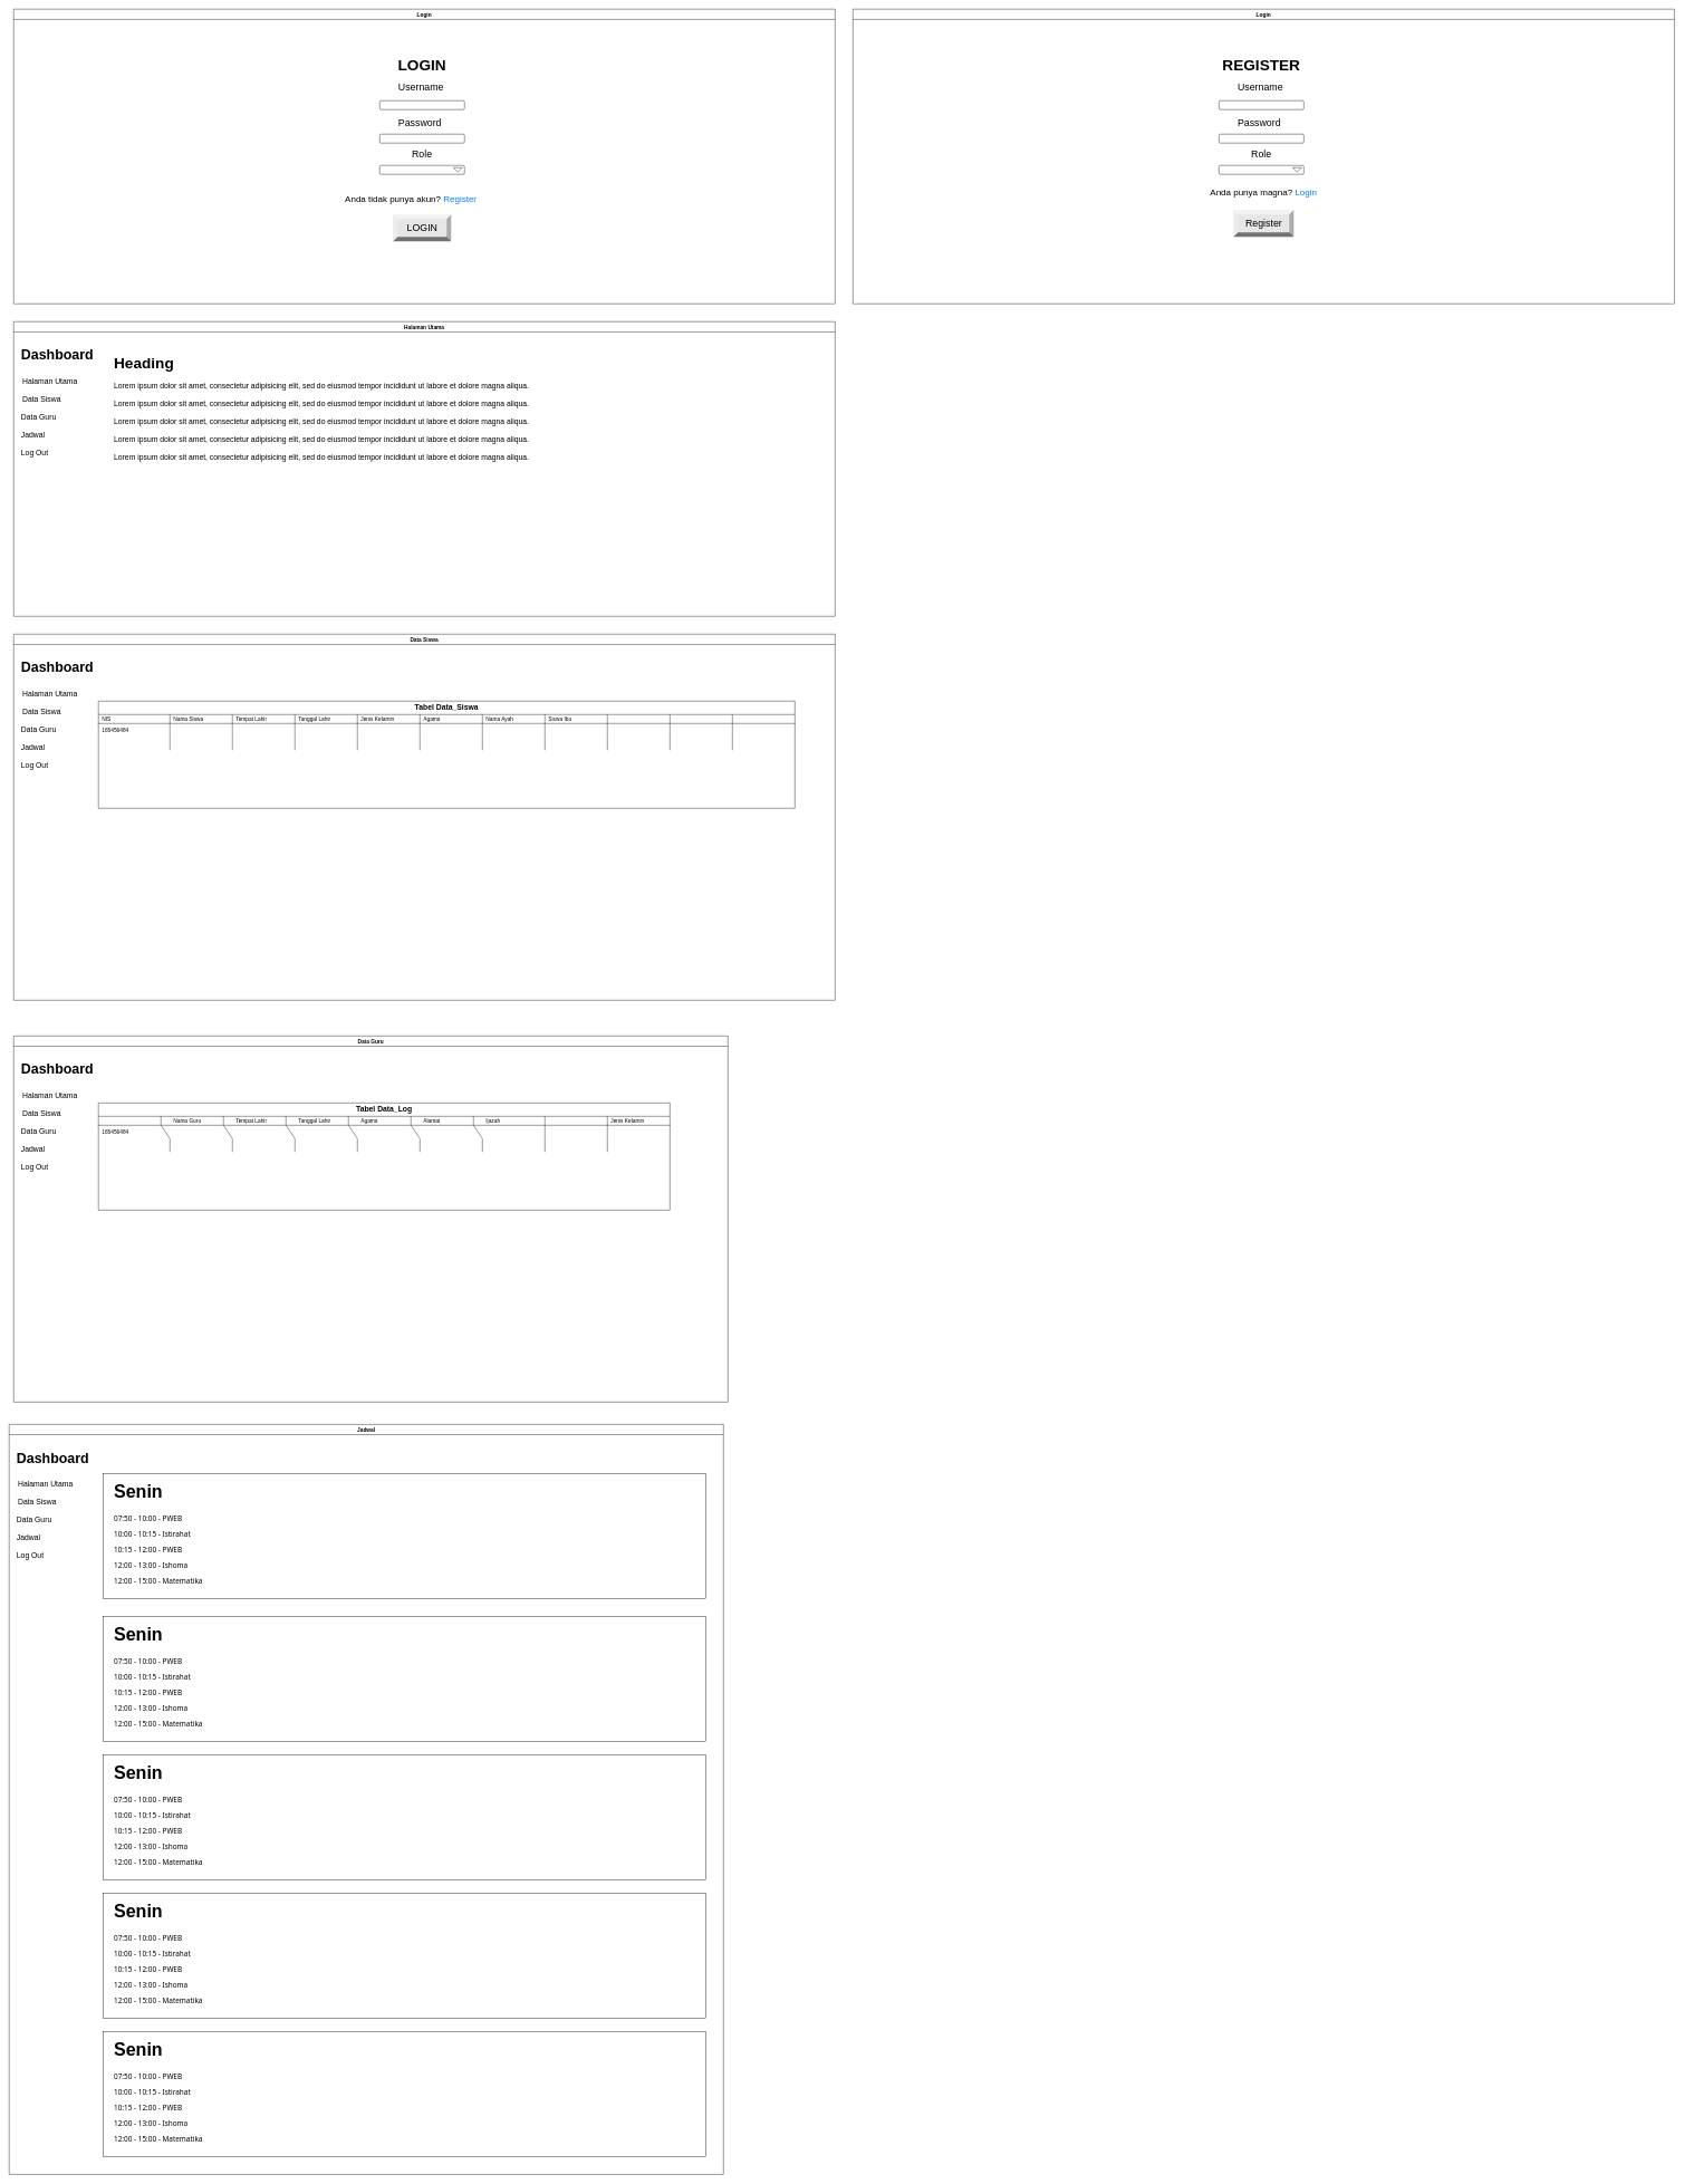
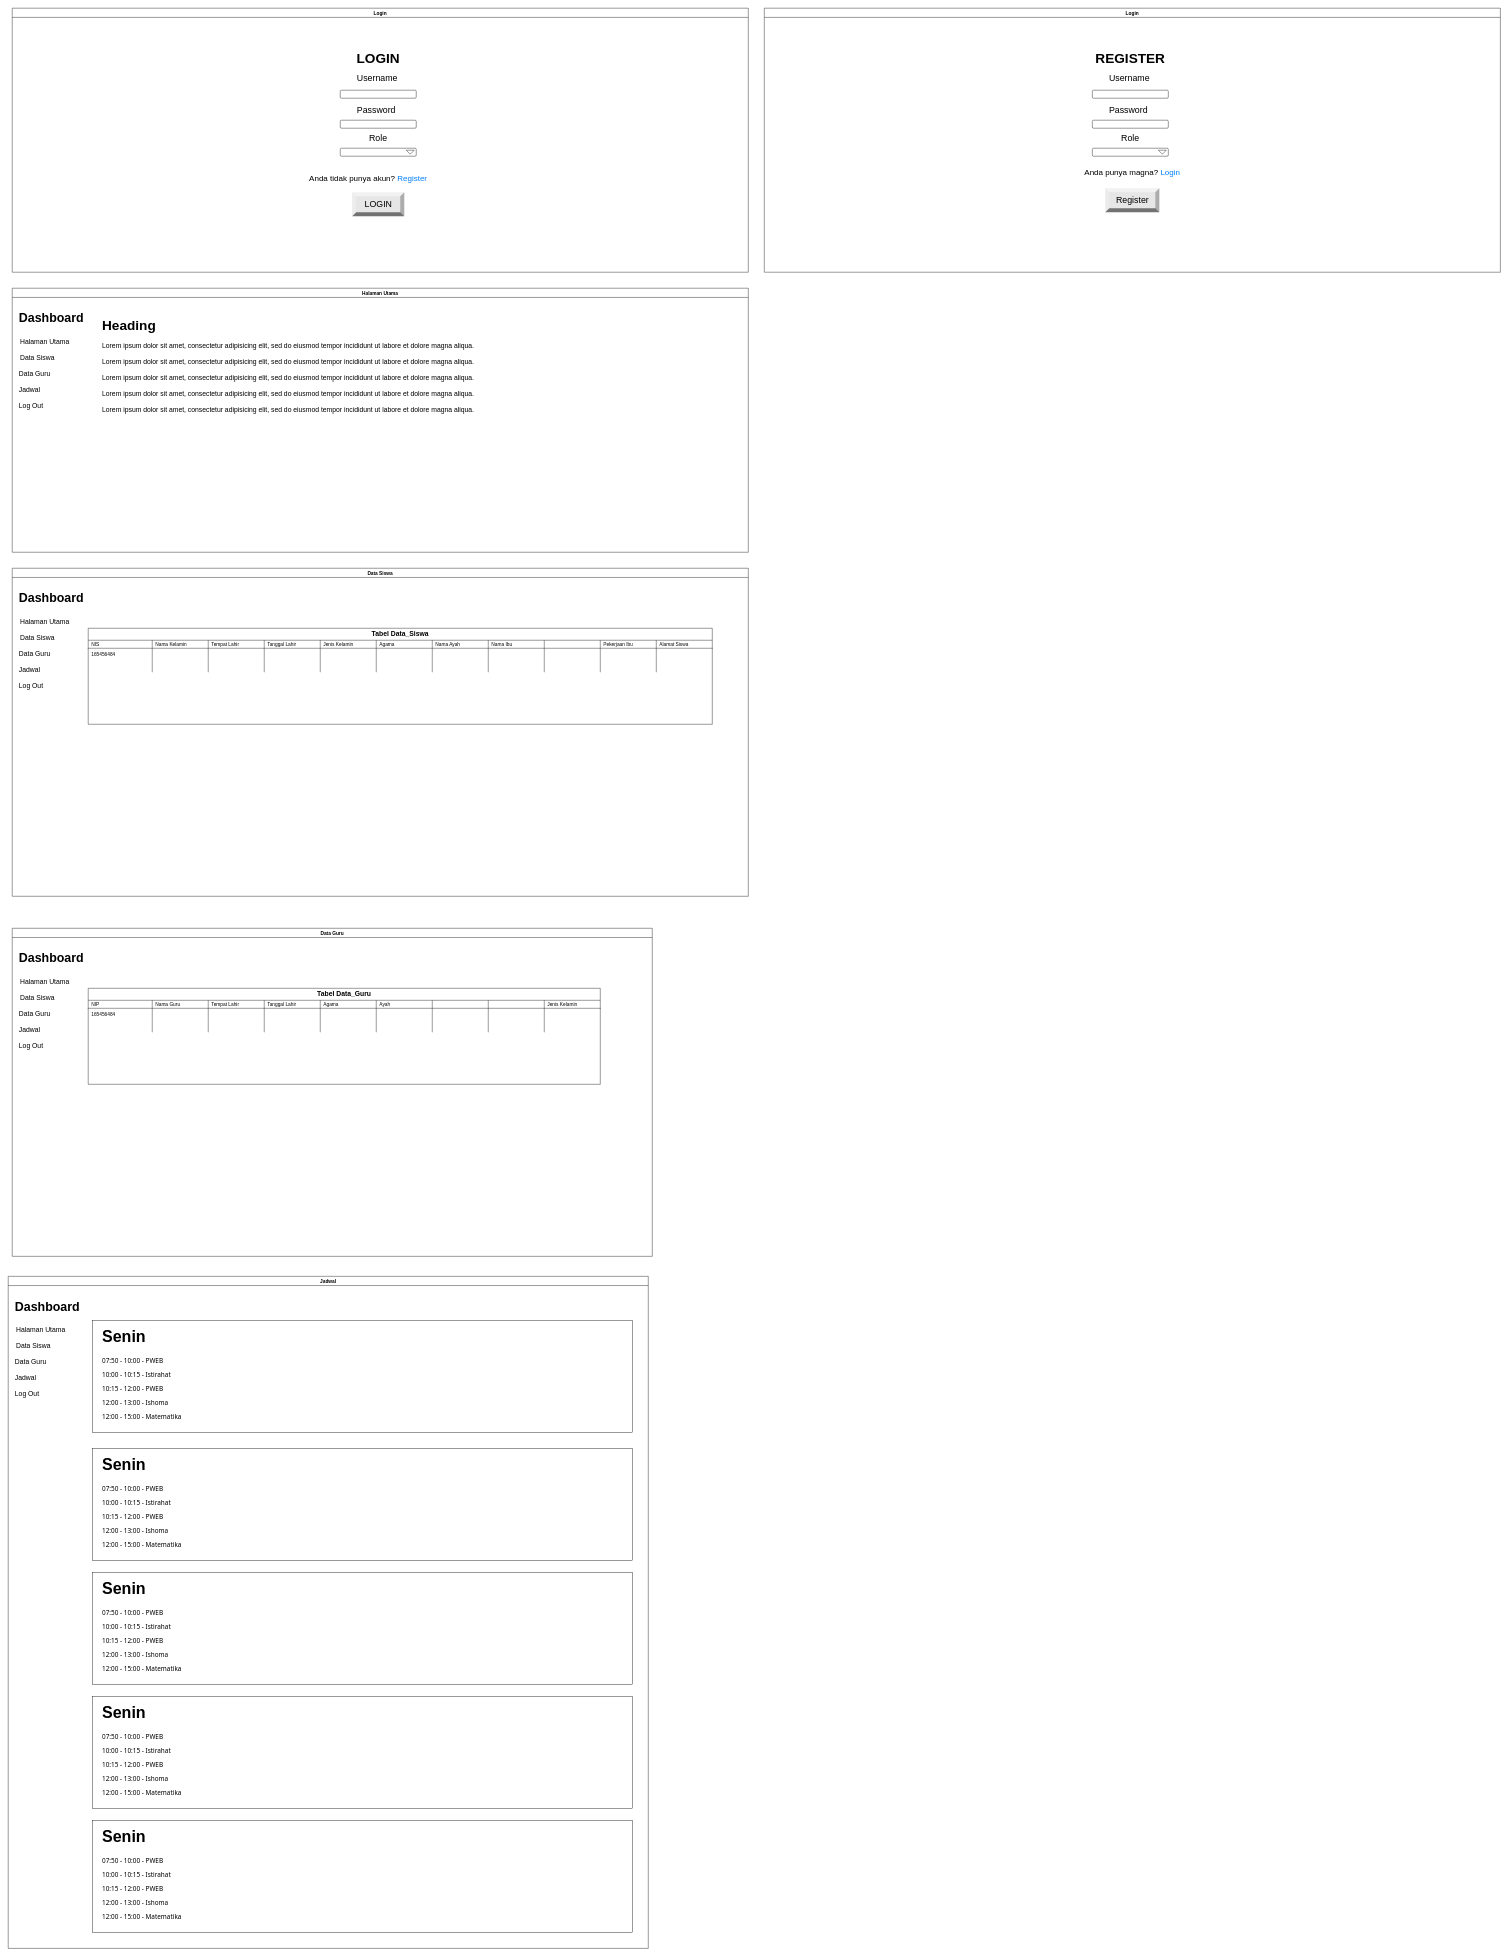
- <mxCell id="31" value="Nama Siswa" style="shape=partialRectangle;html=1;whiteSpace=wrap;connectable=0;fillColor=none;top=0;left=0;bottom=0;right=0;align=left;spacingLeft=6;overflow=hidden;" vertex="1" parent="29"><mxGeometry x="160" width="140" height="20" as="geometry" /></mxCell>
+ <mxCell id="31" value="Nama Kelamin" style="shape=partialRectangle;html=1;whiteSpace=wrap;connectable=0;fillColor=none;top=0;left=0;bottom=0;right=0;align=left;spacingLeft=6;overflow=hidden;" vertex="1" parent="29"><mxGeometry x="160" width="140" height="20" as="geometry" /></mxCell>
- <mxCell id="37" value="Siswa Ibu" style="shape=partialRectangle;html=1;whiteSpace=wrap;connectable=0;fillColor=none;top=0;left=0;bottom=0;right=0;align=left;spacingLeft=6;overflow=hidden;" vertex="1" parent="29"><mxGeometry x="1000" width="140" height="20" as="geometry" /></mxCell>
+ <mxCell id="37" value="Nama Ibu" style="shape=partialRectangle;html=1;whiteSpace=wrap;connectable=0;fillColor=none;top=0;left=0;bottom=0;right=0;align=left;spacingLeft=6;overflow=hidden;" vertex="1" parent="29"><mxGeometry x="1000" width="140" height="20" as="geometry" /></mxCell>
+ <mxCell id="38" value="Pekerjaan Ibu" style="shape=partialRectangle;html=1;whiteSpace=wrap;connectable=0;fillColor=none;top=0;left=0;bottom=0;right=0;align=left;spacingLeft=6;overflow=hidden;" vertex="1" parent="29"><mxGeometry x="1280" width="140" height="20" as="geometry" /></mxCell>
+ <mxCell id="39" value="Alamat Siswa" style="shape=partialRectangle;html=1;whiteSpace=wrap;connectable=0;fillColor=none;top=0;left=0;bottom=0;right=0;align=left;spacingLeft=6;overflow=hidden;" vertex="1" parent="29"><mxGeometry x="1420" width="140" height="20" as="geometry" /></mxCell>
- <mxCell id="71" value="Tabel Data_Log" style="shape=table;html=1;whiteSpace=wrap;startSize=30;container=1;collapsible=0;childLayout=tableLayout;fixedRows=1;rowLines=0;fontStyle=1;align=center;fillColor=#FFFFFF;fontSize=17;" vertex="1" parent="64"><mxGeometry x="190" y="150" width="1280" height="240" as="geometry" /></mxCell>
+ <mxCell id="71" value="Tabel Data_Guru" style="shape=table;html=1;whiteSpace=wrap;startSize=30;container=1;collapsible=0;childLayout=tableLayout;fixedRows=1;rowLines=0;fontStyle=1;align=center;fillColor=#FFFFFF;fontSize=17;" vertex="1" parent="64"><mxGeometry x="190" y="150" width="1280" height="240" as="geometry" /></mxCell>
+ <mxCell id="73" value="NIP" style="shape=partialRectangle;html=1;whiteSpace=wrap;connectable=0;fillColor=none;top=0;left=0;bottom=0;right=0;align=left;spacingLeft=6;overflow=hidden;" vertex="1" parent="72"><mxGeometry width="160" height="20" as="geometry" /></mxCell>
- <mxCell id="78" value="Alamat" style="shape=partialRectangle;html=1;whiteSpace=wrap;connectable=0;fillColor=none;top=0;left=0;bottom=0;right=0;align=left;spacingLeft=6;overflow=hidden;" vertex="1" parent="72"><mxGeometry x="720" width="140" height="20" as="geometry" /></mxCell>
+ <mxCell id="78" value="Ayah" style="shape=partialRectangle;html=1;whiteSpace=wrap;connectable=0;fillColor=none;top=0;left=0;bottom=0;right=0;align=left;spacingLeft=6;overflow=hidden;" vertex="1" parent="72"><mxGeometry x="720" width="140" height="20" as="geometry" /></mxCell>
- <mxCell id="79" value="Ijazah" style="shape=partialRectangle;html=1;whiteSpace=wrap;connectable=0;fillColor=none;top=0;left=0;bottom=0;right=0;align=left;spacingLeft=6;overflow=hidden;" vertex="1" parent="72"><mxGeometry x="860" width="140" height="20" as="geometry" /></mxCell>
